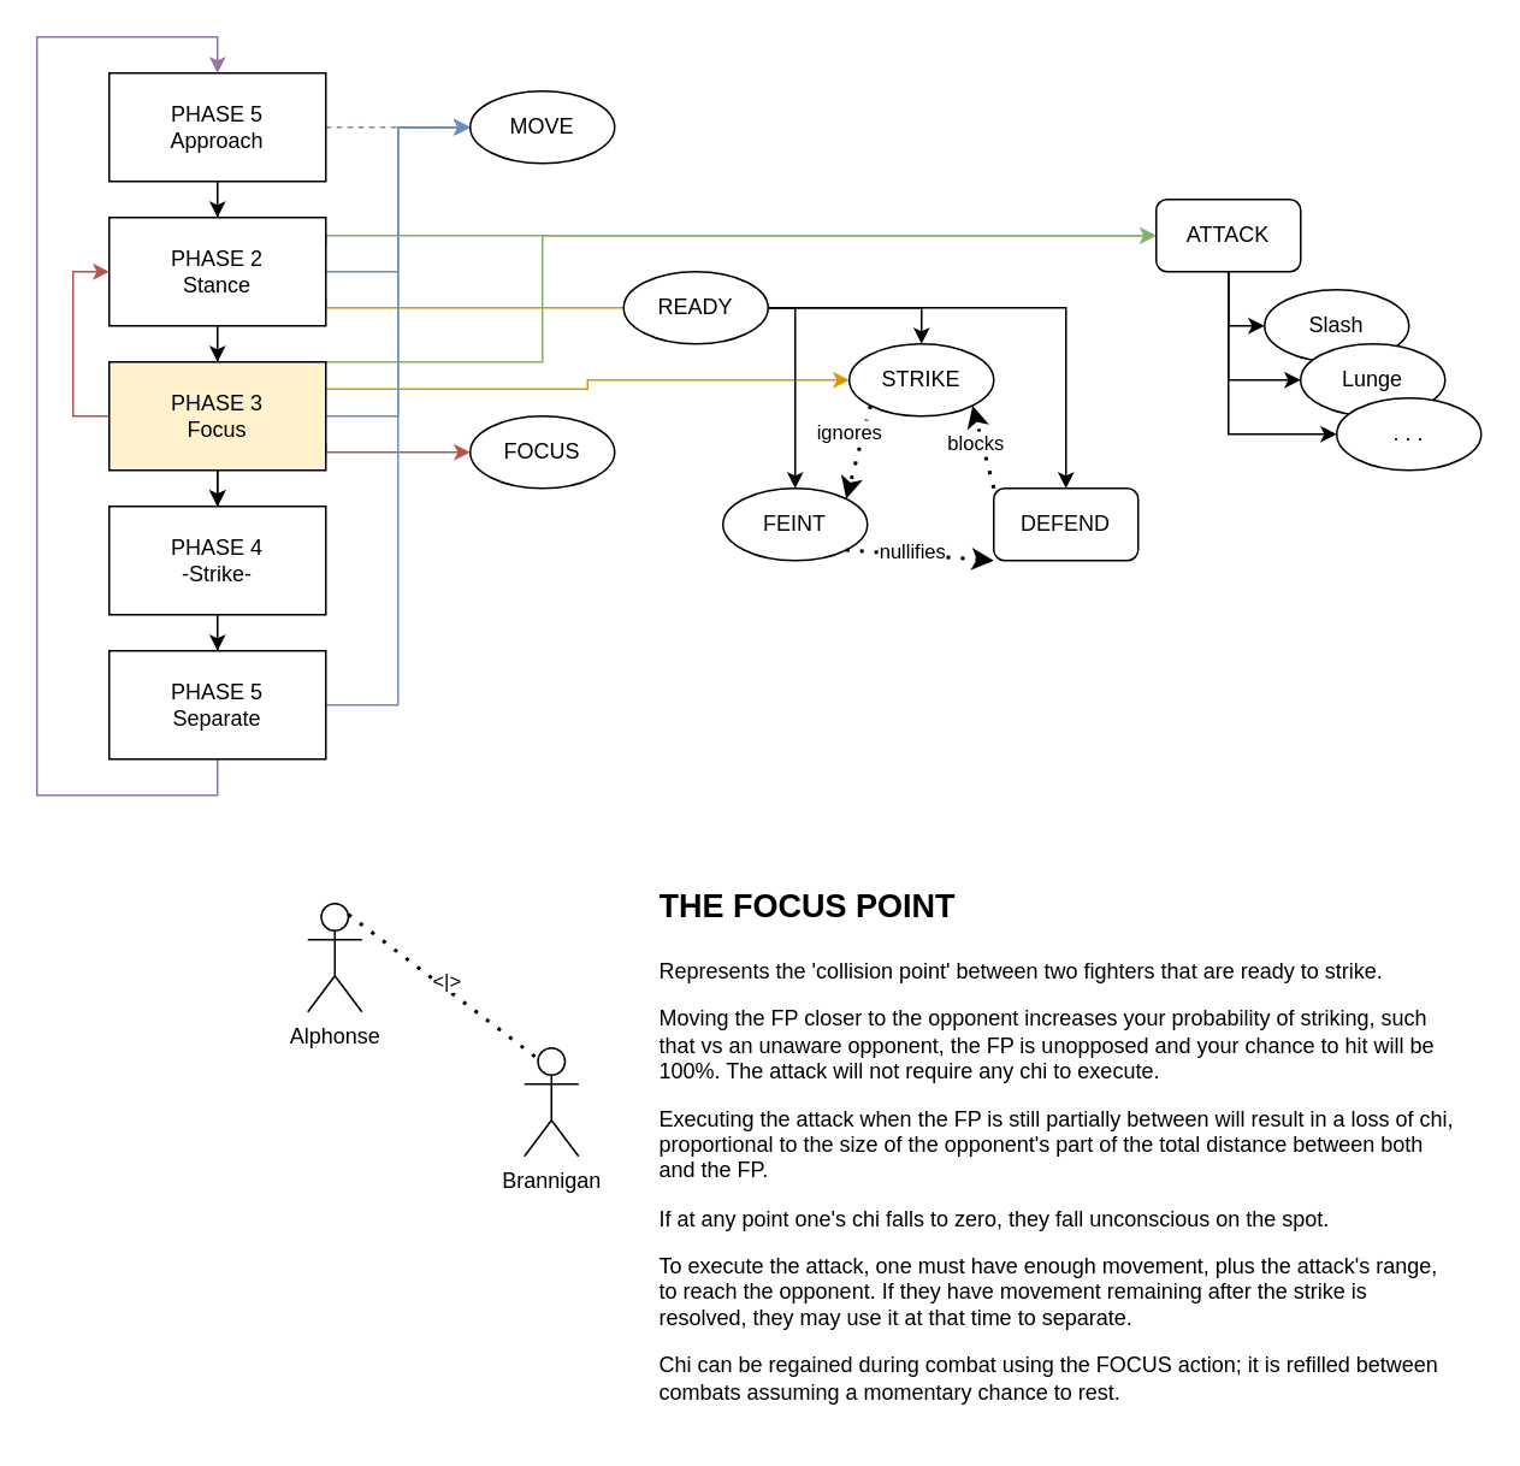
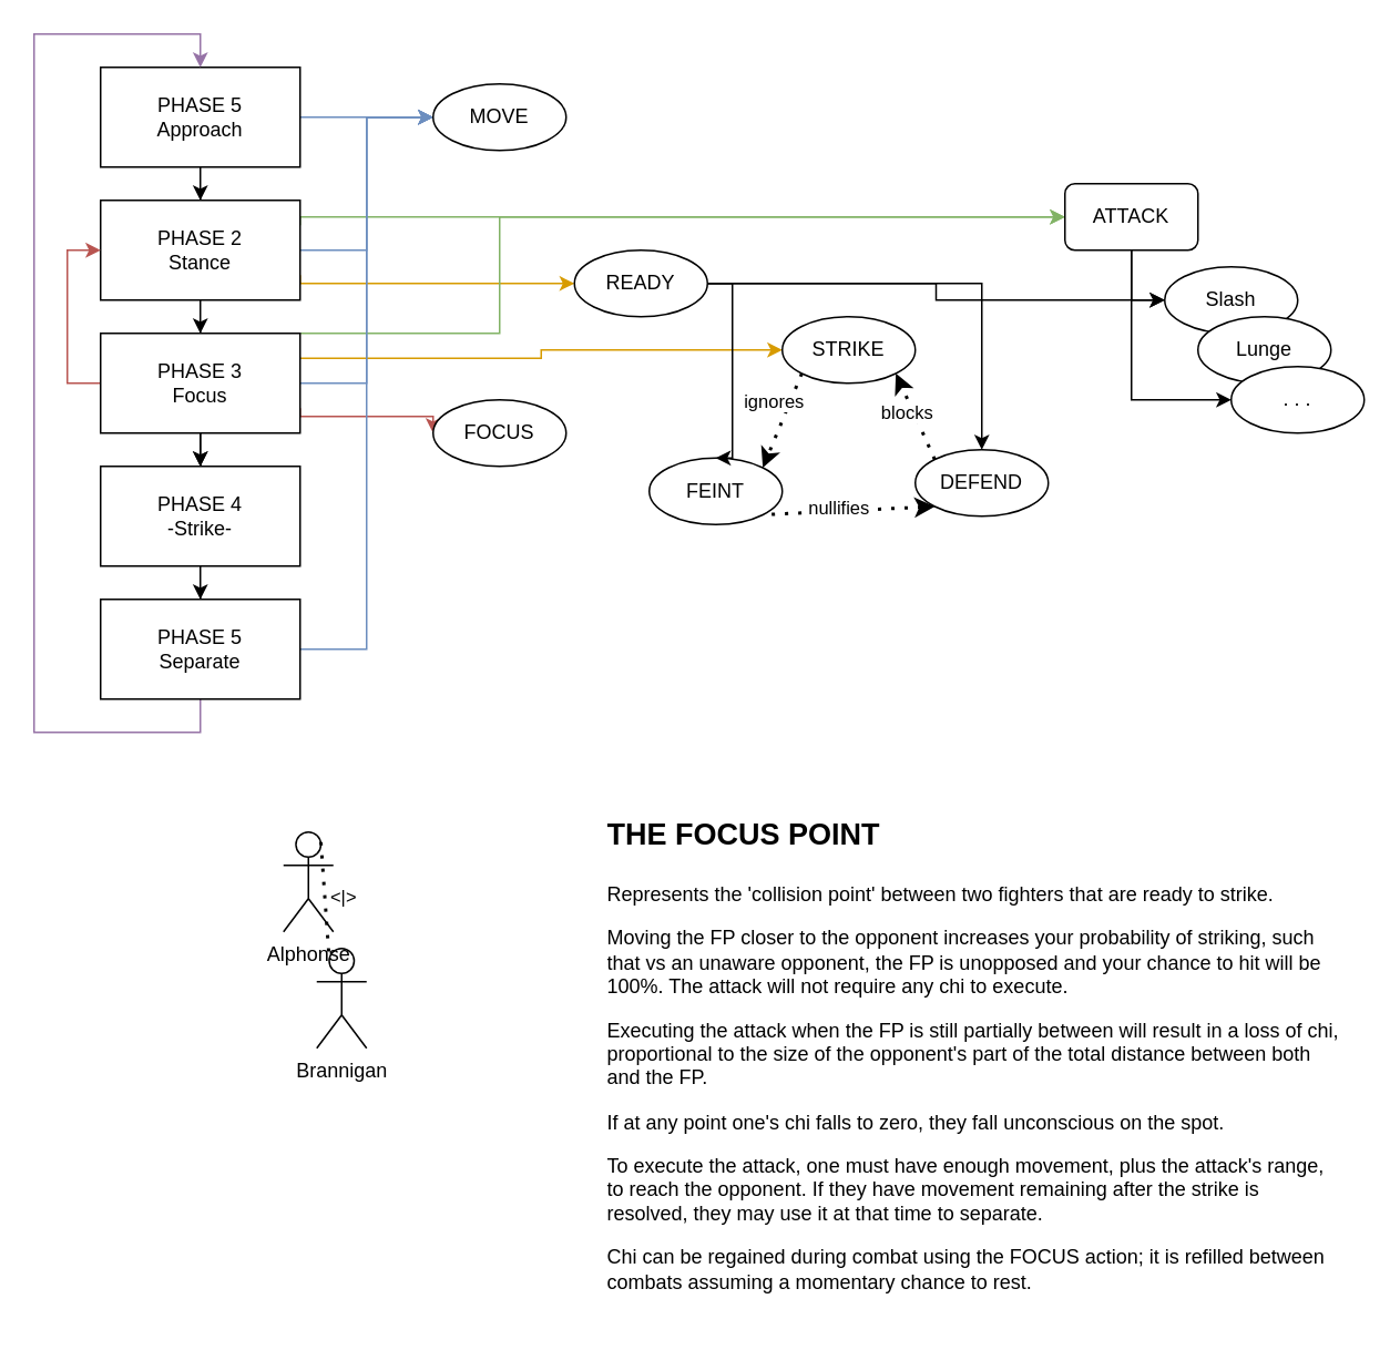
- <mxCell id="3" style="edgeStyle=orthogonalEdgeStyle;rounded=0;orthogonalLoop=1;jettySize=auto;html=1;entryX=0;entryY=0.5;entryDx=0;entryDy=0;fillColor=#dae8fc;strokeColor=#6c8ebf;dashed=1;" edge="1" parent="1" source="4" target="23"><mxGeometry relative="1" as="geometry" /></mxCell>
+ <mxCell id="3" style="edgeStyle=orthogonalEdgeStyle;rounded=0;orthogonalLoop=1;jettySize=auto;html=1;entryX=0;entryY=0.5;entryDx=0;entryDy=0;fillColor=#dae8fc;strokeColor=#6c8ebf;" edge="1" parent="1" source="4" target="23"><mxGeometry relative="1" as="geometry" /></mxCell>
- <mxCell id="7" style="edgeStyle=orthogonalEdgeStyle;rounded=0;orthogonalLoop=1;jettySize=auto;html=1;exitX=1;exitY=0.75;exitDx=0;exitDy=0;fillColor=#ffe6cc;strokeColor=#d79b00;endArrow=none;" edge="1" parent="1" source="9" target="39"><mxGeometry relative="1" as="geometry"><Array as="points"><mxPoint x="180" y="170" /></Array></mxGeometry></mxCell>
+ <mxCell id="7" style="edgeStyle=orthogonalEdgeStyle;rounded=0;orthogonalLoop=1;jettySize=auto;html=1;exitX=1;exitY=0.75;exitDx=0;exitDy=0;fillColor=#ffe6cc;strokeColor=#d79b00;" edge="1" parent="1" source="9" target="39"><mxGeometry relative="1" as="geometry"><Array as="points"><mxPoint x="180" y="170" /></Array></mxGeometry></mxCell>
- <mxCell id="36" style="edgeStyle=orthogonalEdgeStyle;rounded=0;orthogonalLoop=1;jettySize=auto;html=1;entryX=0.5;entryY=0;entryDx=0;entryDy=0;" edge="1" parent="1" source="39" target="33"><mxGeometry relative="1" as="geometry" /></mxCell>
+ <mxCell id="36" style="edgeStyle=orthogonalEdgeStyle;rounded=0;orthogonalLoop=1;jettySize=auto;html=1;" edge="1" parent="1" source="39" target="27"><mxGeometry relative="1" as="geometry" /></mxCell>
- <mxCell id="30" style="edgeStyle=orthogonalEdgeStyle;rounded=0;orthogonalLoop=1;jettySize=auto;html=1;entryX=0;entryY=0.5;entryDx=0;entryDy=0;" edge="1" parent="25" source="26" target="29"><mxGeometry relative="1" as="geometry" /></mxCell>
- <mxCell id="17" value="PHASE 3&lt;br&gt;Focus" style="rounded=0;whiteSpace=wrap;html=1;fillColor=#fff2cc;" vertex="1" parent="1"><mxGeometry x="60" y="200" width="120" height="60" as="geometry" /></mxCell>
+ <mxCell id="17" value="PHASE 3&lt;br&gt;Focus" style="rounded=0;whiteSpace=wrap;html=1;" vertex="1" parent="1"><mxGeometry x="60" y="200" width="120" height="60" as="geometry" /></mxCell>
- <mxCell id="24" value="FOCUS" style="ellipse;whiteSpace=wrap;html=1;" vertex="1" parent="1"><mxGeometry x="260" y="230" width="80" height="40" as="geometry" /></mxCell>
+ <mxCell id="24" value="FOCUS" style="ellipse;whiteSpace=wrap;html=1;" vertex="1" parent="1"><mxGeometry x="260" y="240" width="80" height="40" as="geometry" /></mxCell>
- <mxCell id="35" value="FEINT" style="ellipse;whiteSpace=wrap;html=1;" vertex="1" parent="1"><mxGeometry x="400" y="270" width="80" height="40" as="geometry" /></mxCell>
+ <mxCell id="35" value="FEINT" style="ellipse;whiteSpace=wrap;html=1;" vertex="1" parent="1"><mxGeometry x="390" y="275" width="80" height="40" as="geometry" /></mxCell>
- <mxCell id="34" value="DEFEND" style="whiteSpace=wrap;html=1;rounded=1;" vertex="1" parent="1"><mxGeometry x="550" y="270" width="80" height="40" as="geometry" /></mxCell>
+ <mxCell id="34" value="DEFEND" style="ellipse;whiteSpace=wrap;html=1;" vertex="1" parent="1"><mxGeometry x="550" y="270" width="80" height="40" as="geometry" /></mxCell>
- <mxCell id="46" value="Brannigan" style="shape=umlActor;verticalLabelPosition=bottom;verticalAlign=top;html=1;outlineConnect=0;" vertex="1" parent="1"><mxGeometry x="290" y="580" width="30" height="60" as="geometry" /></mxCell>
+ <mxCell id="46" value="Brannigan" style="shape=umlActor;verticalLabelPosition=bottom;verticalAlign=top;html=1;outlineConnect=0;" vertex="1" parent="1"><mxGeometry x="190" y="570" width="30" height="60" as="geometry" /></mxCell>
